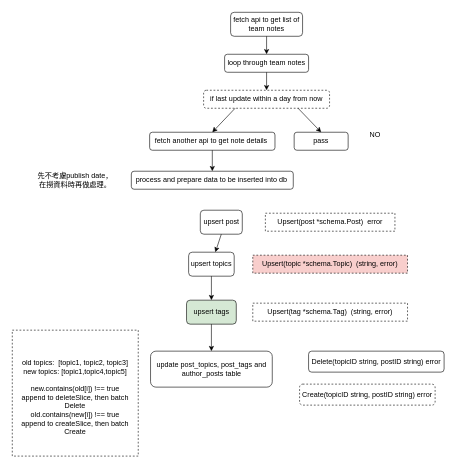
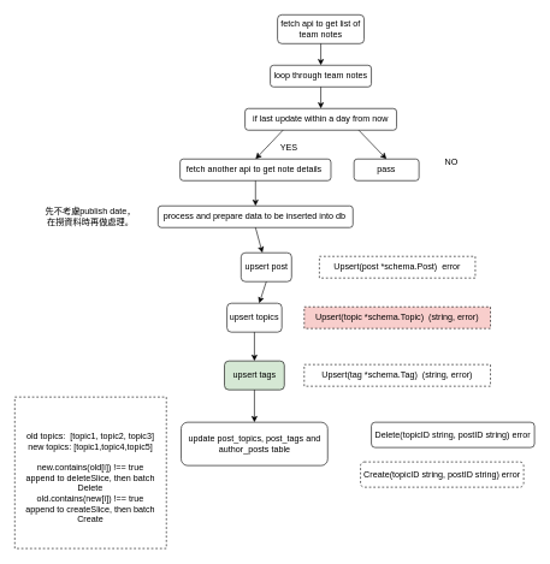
- <mxCell id="3" value="if last update within a day from now" style="rounded=1;whiteSpace=wrap;html=1;dashed=1;" vertex="1" parent="1"><mxGeometry x="339" y="150" width="210" height="30" as="geometry" /></mxCell>
+ <mxCell id="3" value="if last update within a day from now" style="rounded=1;whiteSpace=wrap;html=1;" vertex="1" parent="1"><mxGeometry x="339" y="150" width="210" height="30" as="geometry" /></mxCell>
+ <mxCell id="18" value="YES" style="text;html=1;strokeColor=none;fillColor=none;align=center;verticalAlign=middle;whiteSpace=wrap;rounded=0;glass=0;" vertex="1" parent="1"><mxGeometry x="370" y="190" width="60" height="30" as="geometry" /></mxCell>
+ <mxCell id="21" value="" style="endArrow=classic;html=1;exitX=0.5;exitY=1;exitDx=0;exitDy=0;" edge="1" parent="1" source="6" target="7"><mxGeometry width="50" height="50" relative="1" as="geometry"><mxPoint x="410" y="290" as="sourcePoint" /><mxPoint x="460" y="240" as="targetPoint" /></mxGeometry></mxCell>
